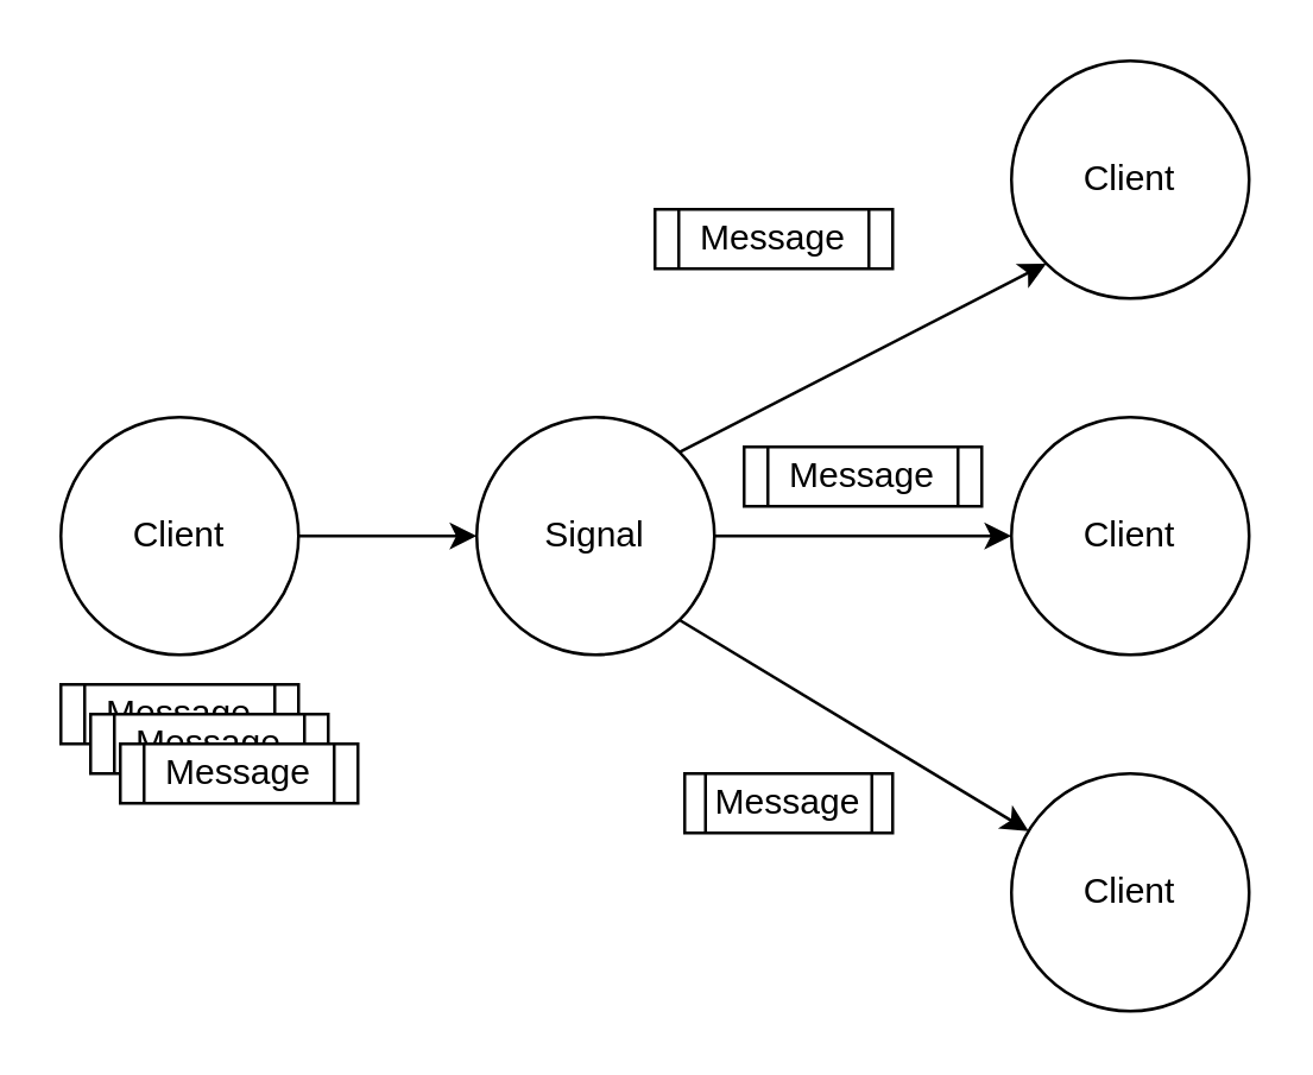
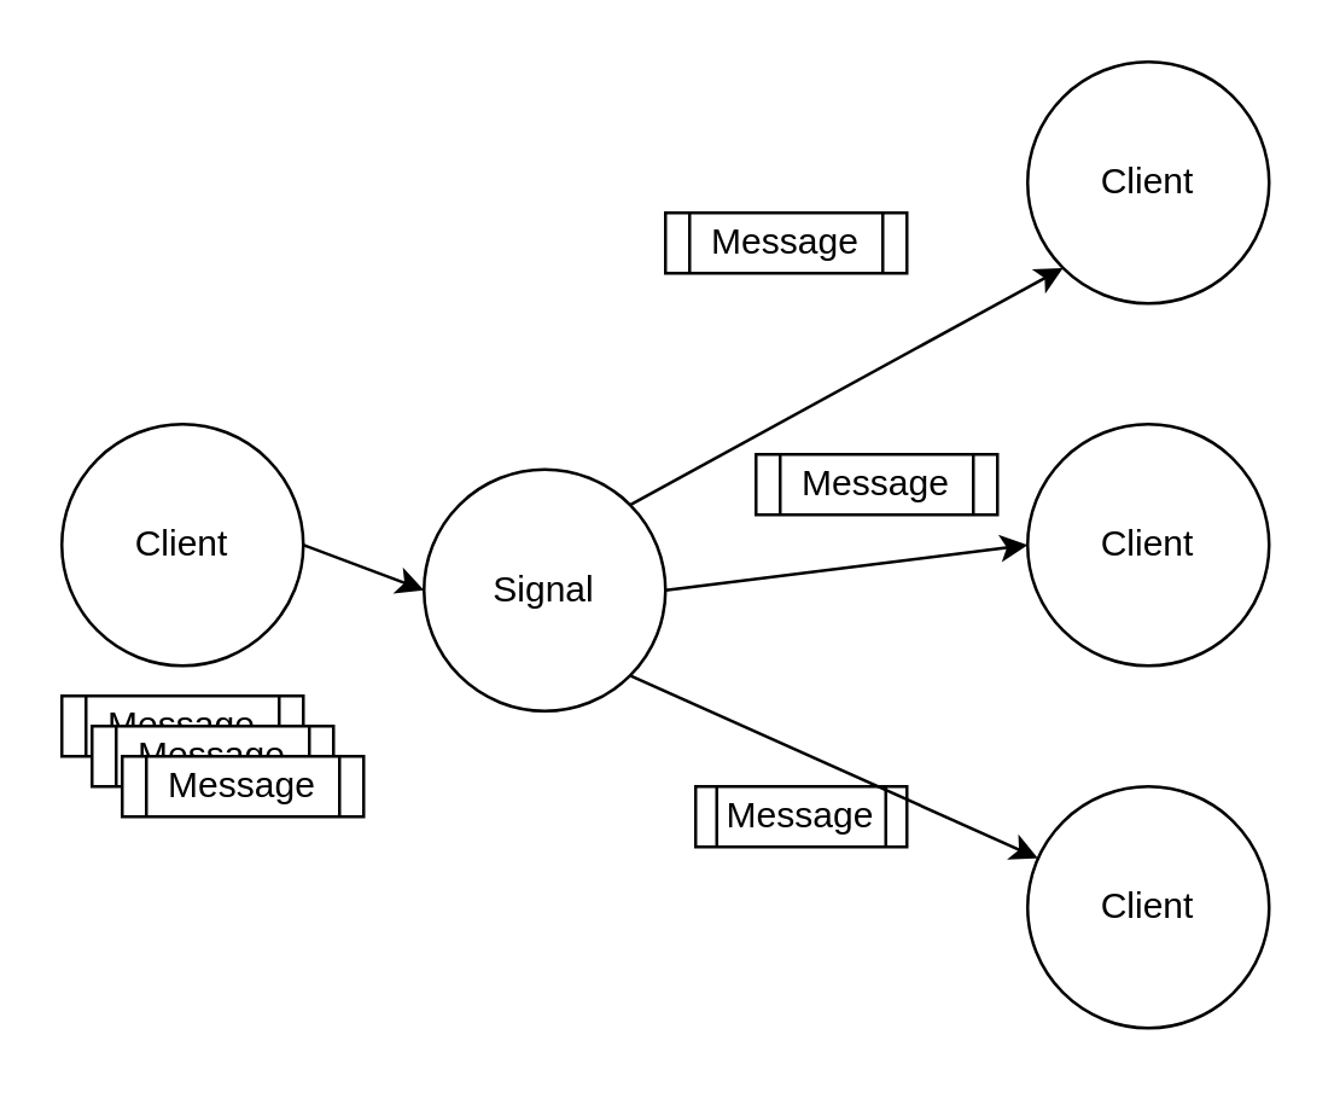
- <mxCell id="3" value="Signal" style="ellipse;whiteSpace=wrap;html=1;aspect=fixed;" vertex="1" parent="1"><mxGeometry x="160" y="140" width="80" height="80" as="geometry" /></mxCell>
+ <mxCell id="3" value="Signal" style="ellipse;whiteSpace=wrap;html=1;aspect=fixed;" vertex="1" parent="1"><mxGeometry x="140" y="155" width="80" height="80" as="geometry" /></mxCell>
